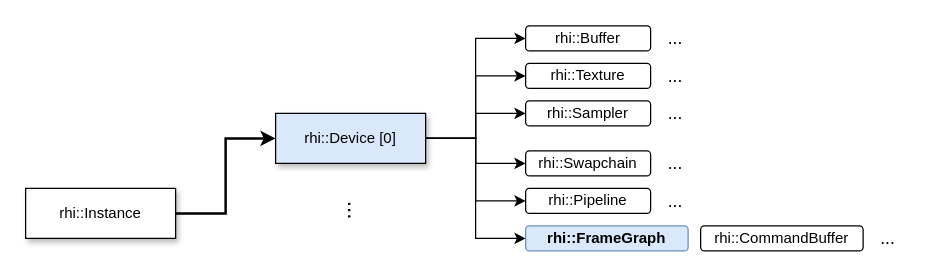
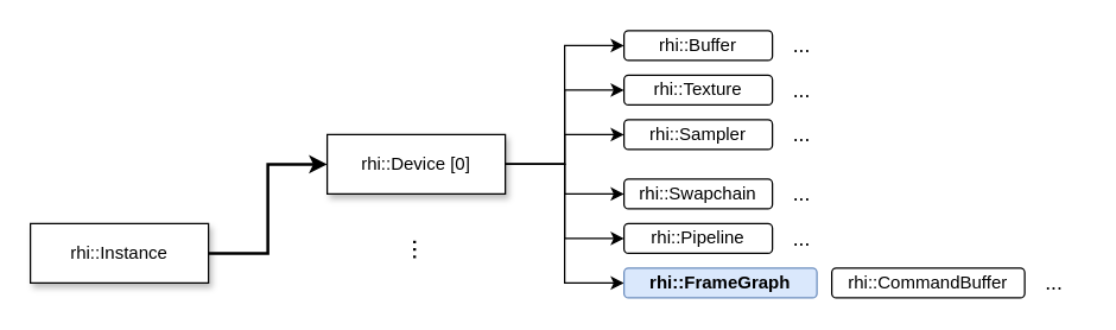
- <mxCell id="10" value="rhi::Device [0]" style="rounded=0;whiteSpace=wrap;html=1;fontFamily=Helvetica;shadow=1;fillColor=#dae8fc;" parent="1" vertex="1"><mxGeometry x="220" y="90" width="120" height="40" as="geometry" /></mxCell>
+ <mxCell id="10" value="rhi::Device [0]" style="rounded=0;whiteSpace=wrap;html=1;fontFamily=Helvetica;shadow=1;" parent="1" vertex="1"><mxGeometry x="220" y="90" width="120" height="40" as="geometry" /></mxCell>
